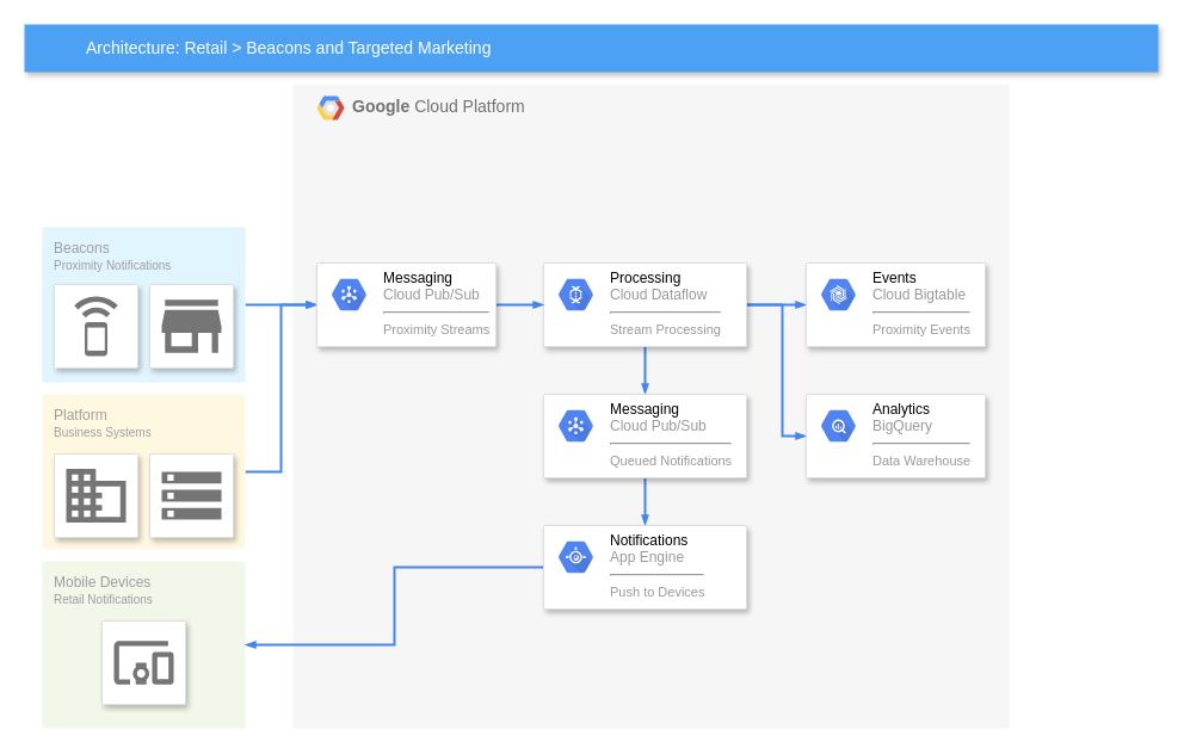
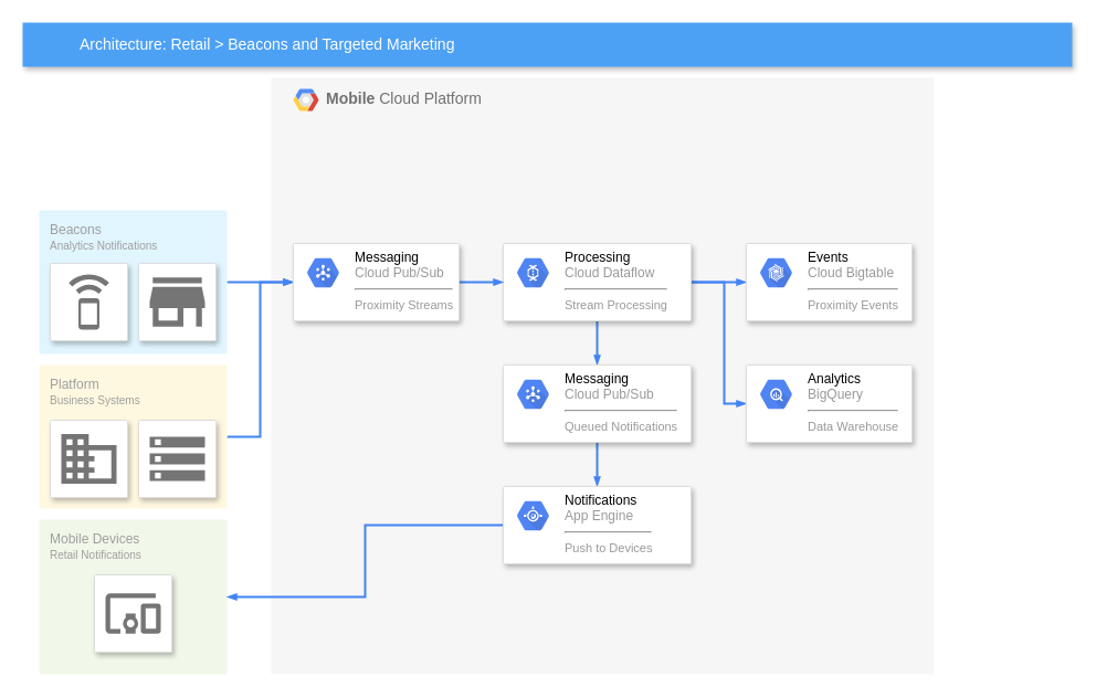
- <mxCell id="2" value="&lt;b&gt;Google &lt;/b&gt;Cloud Platform" style="fillColor=#F6F6F6;strokeColor=none;shadow=0;gradientColor=none;fontSize=14;align=left;spacing=10;fontColor=#717171;9E9E9E;verticalAlign=top;spacingTop=-4;fontStyle=0;spacingLeft=40;html=1;" parent="1" vertex="1"><mxGeometry x="245" y="70" width="600" height="540" as="geometry" /></mxCell>
+ <mxCell id="2" value="&lt;b&gt;Mobile &lt;/b&gt;Cloud Platform" style="fillColor=#F6F6F6;strokeColor=none;shadow=0;gradientColor=none;fontSize=14;align=left;spacing=10;fontColor=#717171;9E9E9E;verticalAlign=top;spacingTop=-4;fontStyle=0;spacingLeft=40;html=1;" parent="1" vertex="1"><mxGeometry x="245" y="70" width="600" height="540" as="geometry" /></mxCell>
- <mxCell id="6" value="Beacons&lt;br&gt;&lt;font style=&quot;font-size: 10px&quot;&gt;Proximity Notifications&lt;/font&gt;&lt;br&gt;" style="rounded=1;absoluteArcSize=1;arcSize=2;html=1;strokeColor=none;gradientColor=none;shadow=0;dashed=0;fontSize=12;fontColor=#9E9E9E;align=left;verticalAlign=top;spacing=10;spacingTop=-4;fillColor=#E1F5FE;" parent="1" vertex="1"><mxGeometry x="35" y="190" width="170" height="130" as="geometry" /></mxCell>
+ <mxCell id="6" value="Beacons&lt;br&gt;&lt;font style=&quot;font-size: 10px&quot;&gt;Analytics Notifications&lt;/font&gt;&lt;br&gt;" style="rounded=1;absoluteArcSize=1;arcSize=2;html=1;strokeColor=none;gradientColor=none;shadow=0;dashed=0;fontSize=12;fontColor=#9E9E9E;align=left;verticalAlign=top;spacing=10;spacingTop=-4;fillColor=#E1F5FE;" parent="1" vertex="1"><mxGeometry x="35" y="190" width="170" height="130" as="geometry" /></mxCell>
